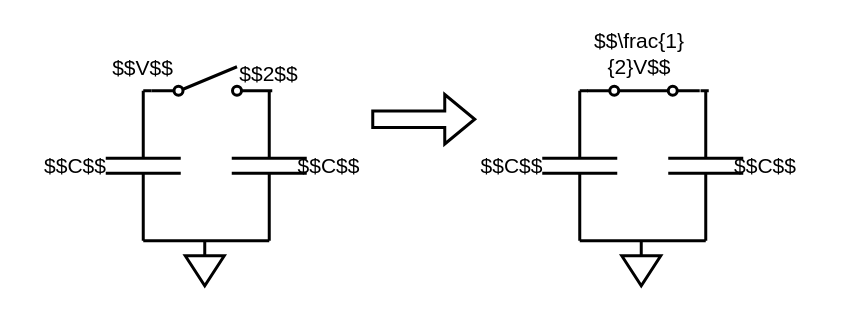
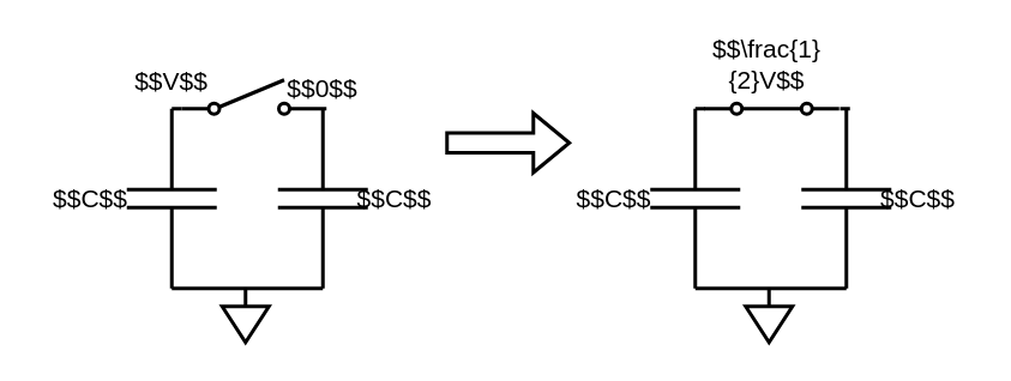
- <mxCell id="12" value="&lt;font style=&quot;font-size: 14px;&quot;&gt;$$2$$&lt;/font&gt;" style="text;html=1;align=center;verticalAlign=middle;whiteSpace=wrap;rounded=0;" vertex="1" parent="1"><mxGeometry x="149" y="34" width="60" height="30" as="geometry" /></mxCell>
+ <mxCell id="12" value="&lt;font style=&quot;font-size: 14px;&quot;&gt;$$0$$&lt;/font&gt;" style="text;html=1;align=center;verticalAlign=middle;whiteSpace=wrap;rounded=0;" vertex="1" parent="1"><mxGeometry x="149" y="34" width="60" height="30" as="geometry" /></mxCell>
